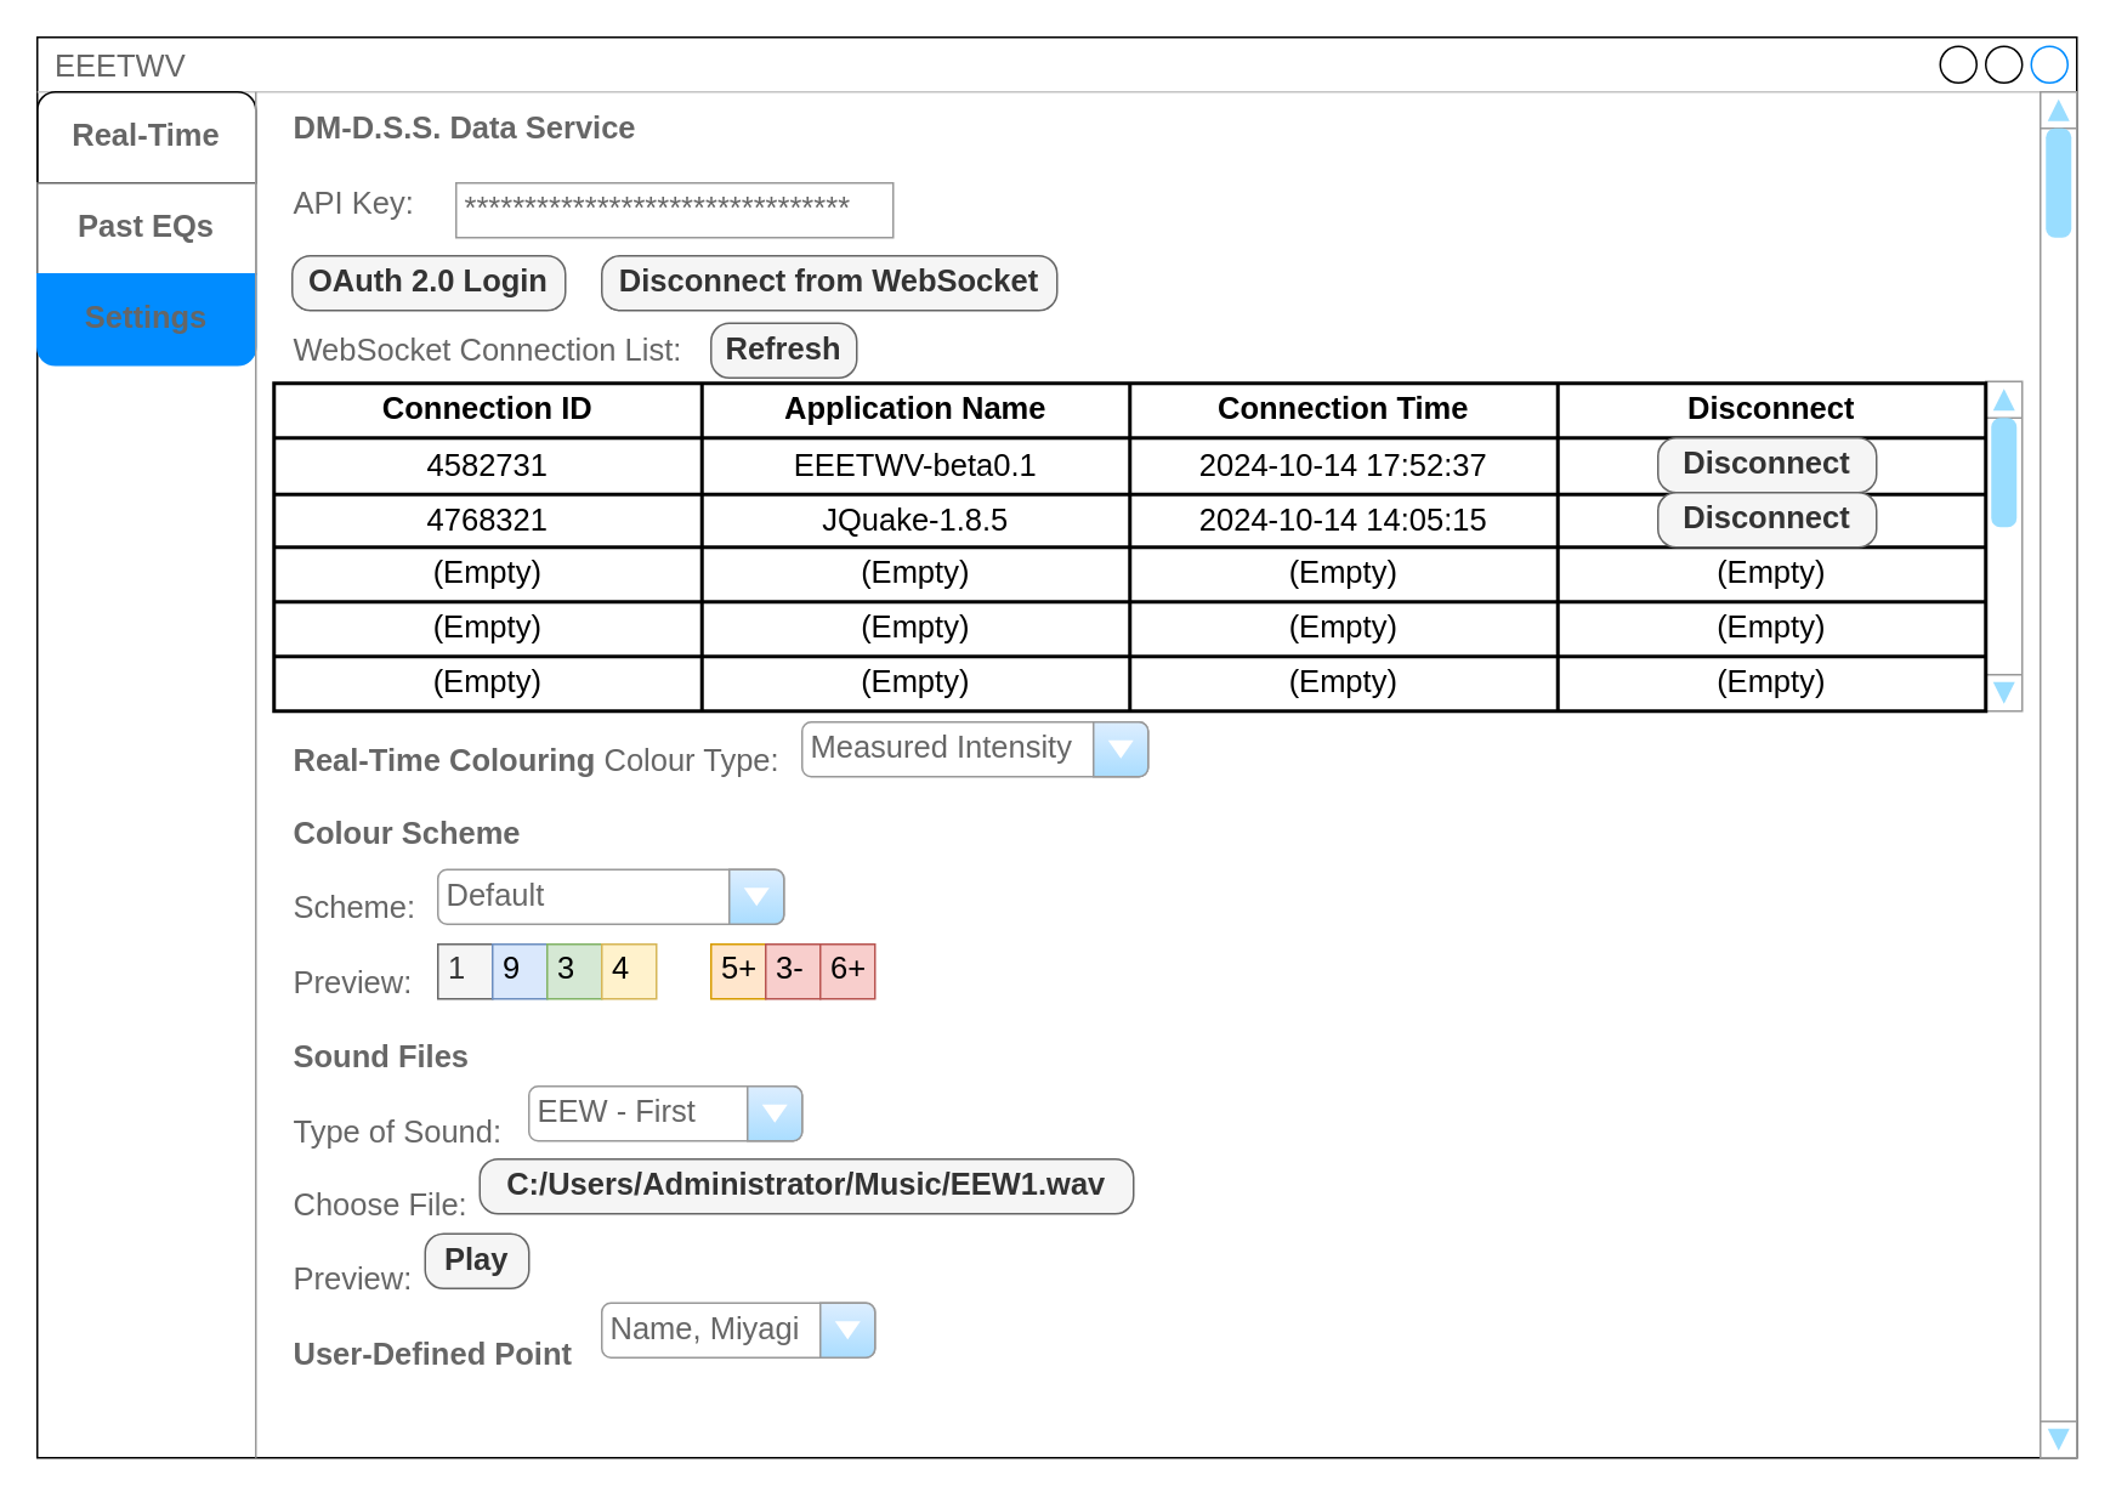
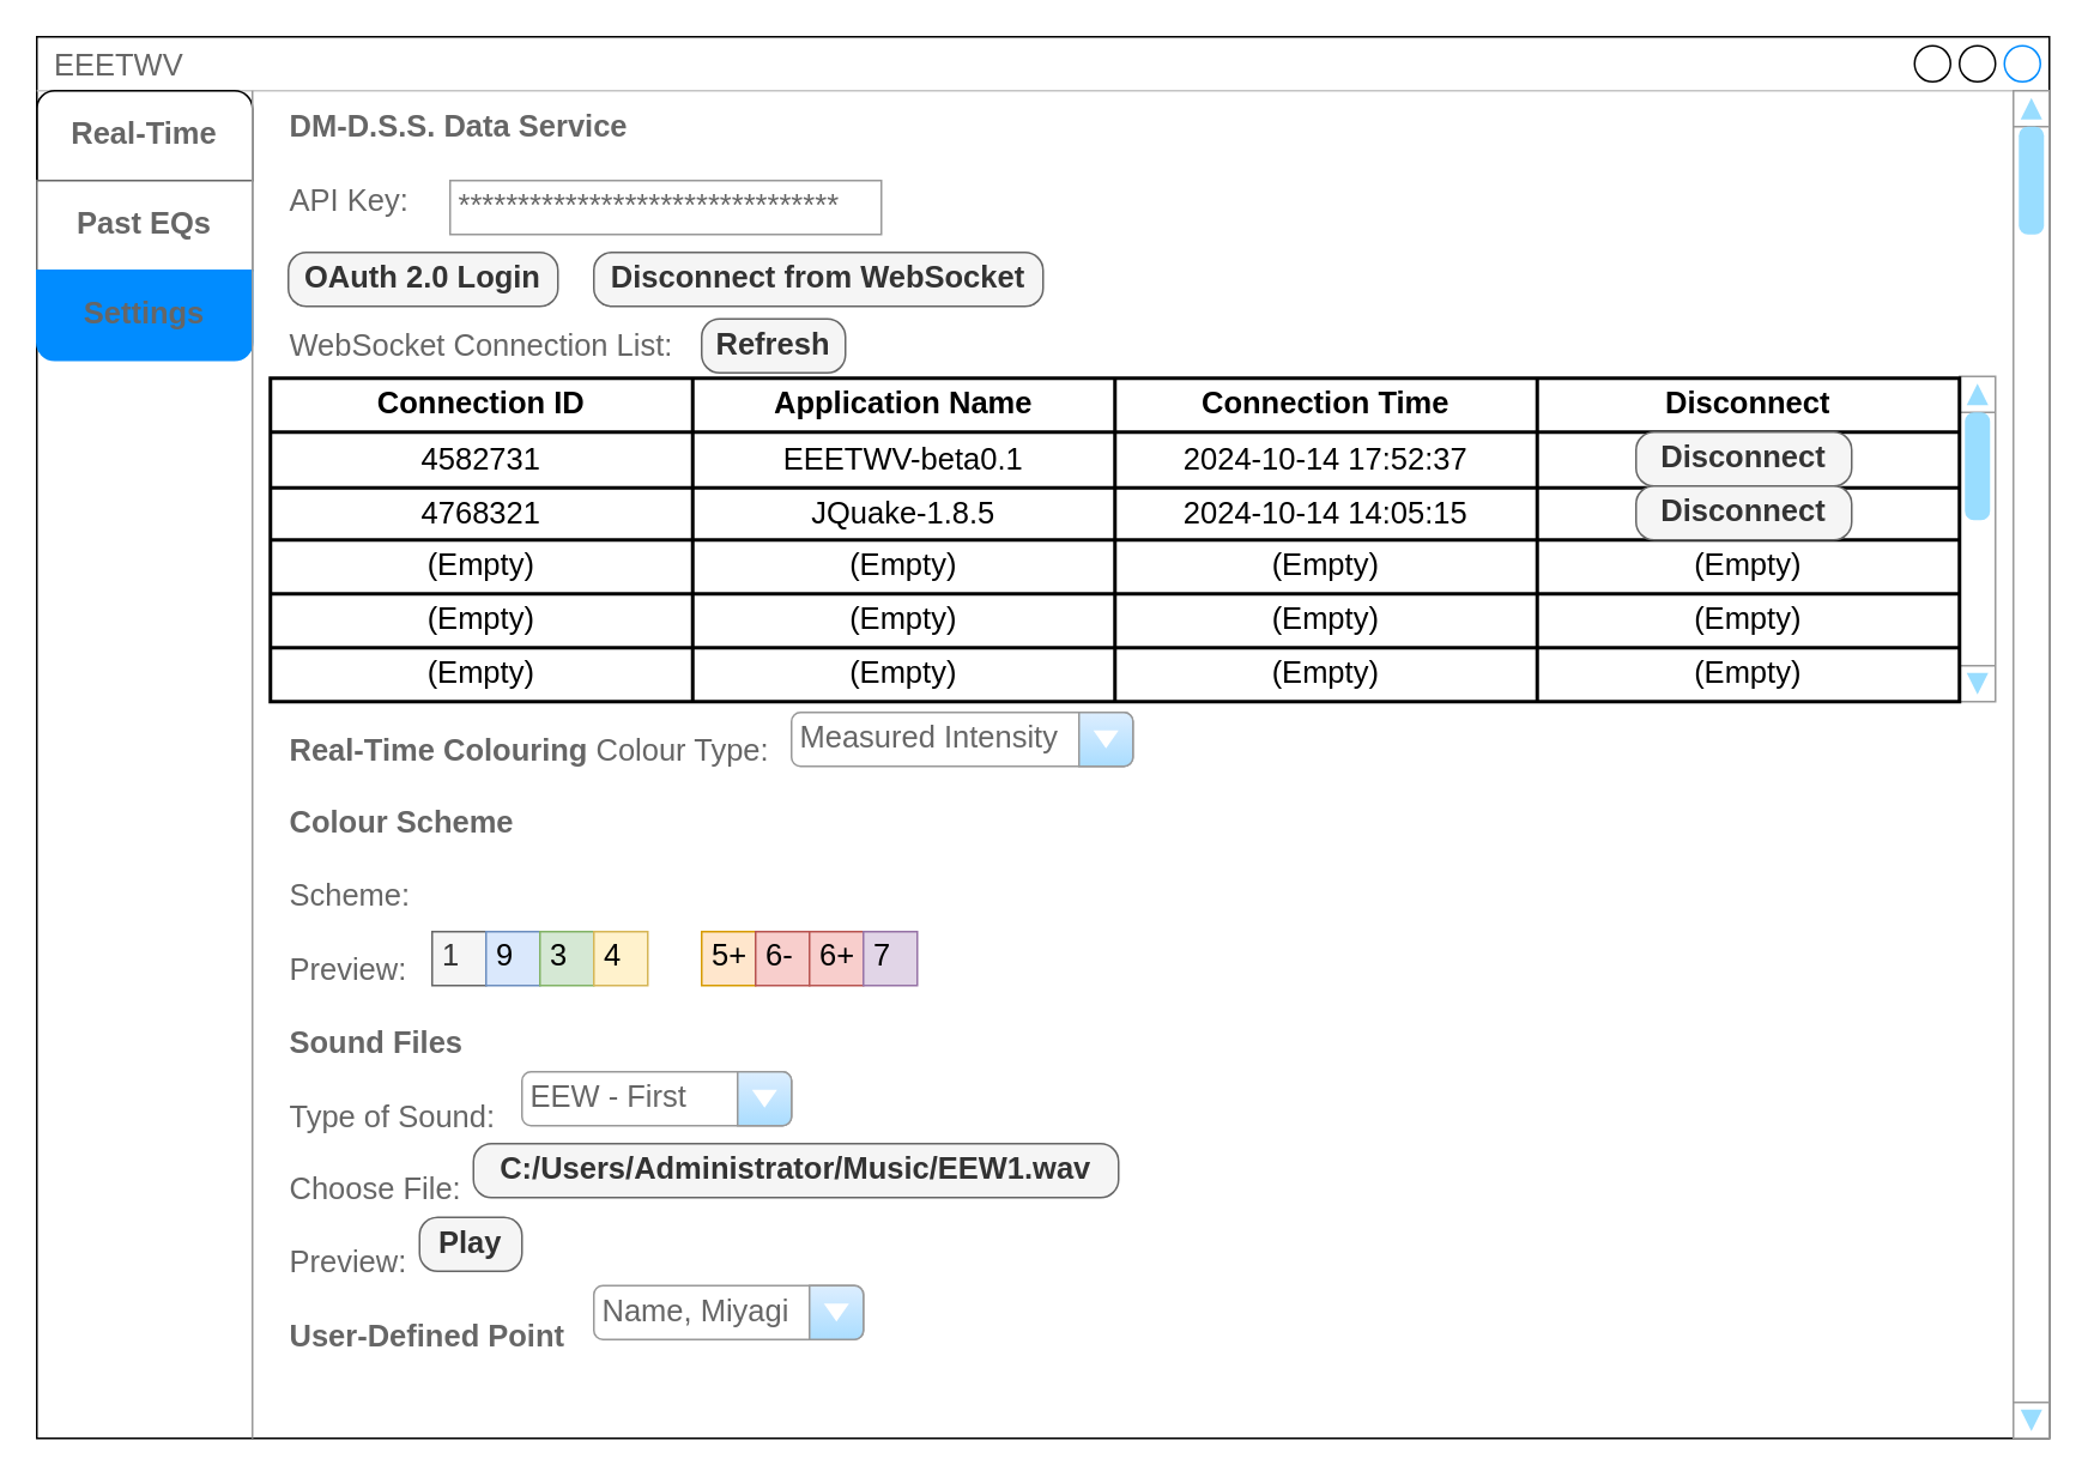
- <mxCell id="49" value="Default" style="strokeWidth=1;shadow=0;dashed=0;align=center;html=1;shape=mxgraph.mockup.forms.comboBox;strokeColor=#999999;fillColor=#ddeeff;align=left;fillColor2=#aaddff;mainText=;fontColor=#666666;fontSize=17;spacingLeft=3;" vertex="1" parent="1"><mxGeometry x="240" y="477" width="190" height="30" as="geometry" /></mxCell>
- <mxCell id="56" value="3-" style="strokeWidth=1;shadow=0;dashed=0;align=center;html=1;shape=mxgraph.mockup.text.textBox;align=left;fontSize=17;spacingLeft=4;spacingTop=-3;whiteSpace=wrap;strokeColor=#b85450;mainText=;fillColor=#f8cecc;" vertex="1" parent="50"><mxGeometry x="180" width="30" height="30" as="geometry" /></mxCell>
+ <mxCell id="56" value="6-" style="strokeWidth=1;shadow=0;dashed=0;align=center;html=1;shape=mxgraph.mockup.text.textBox;align=left;fontSize=17;spacingLeft=4;spacingTop=-3;whiteSpace=wrap;strokeColor=#b85450;mainText=;fillColor=#f8cecc;" vertex="1" parent="50"><mxGeometry x="180" width="30" height="30" as="geometry" /></mxCell>
+ <mxCell id="58" value="7" style="strokeWidth=1;shadow=0;dashed=0;align=center;html=1;shape=mxgraph.mockup.text.textBox;align=left;fontSize=17;spacingLeft=4;spacingTop=-3;whiteSpace=wrap;strokeColor=#9673a6;mainText=;fillColor=#e1d5e7;" vertex="1" parent="50"><mxGeometry x="240" width="30" height="30" as="geometry" /></mxCell>
